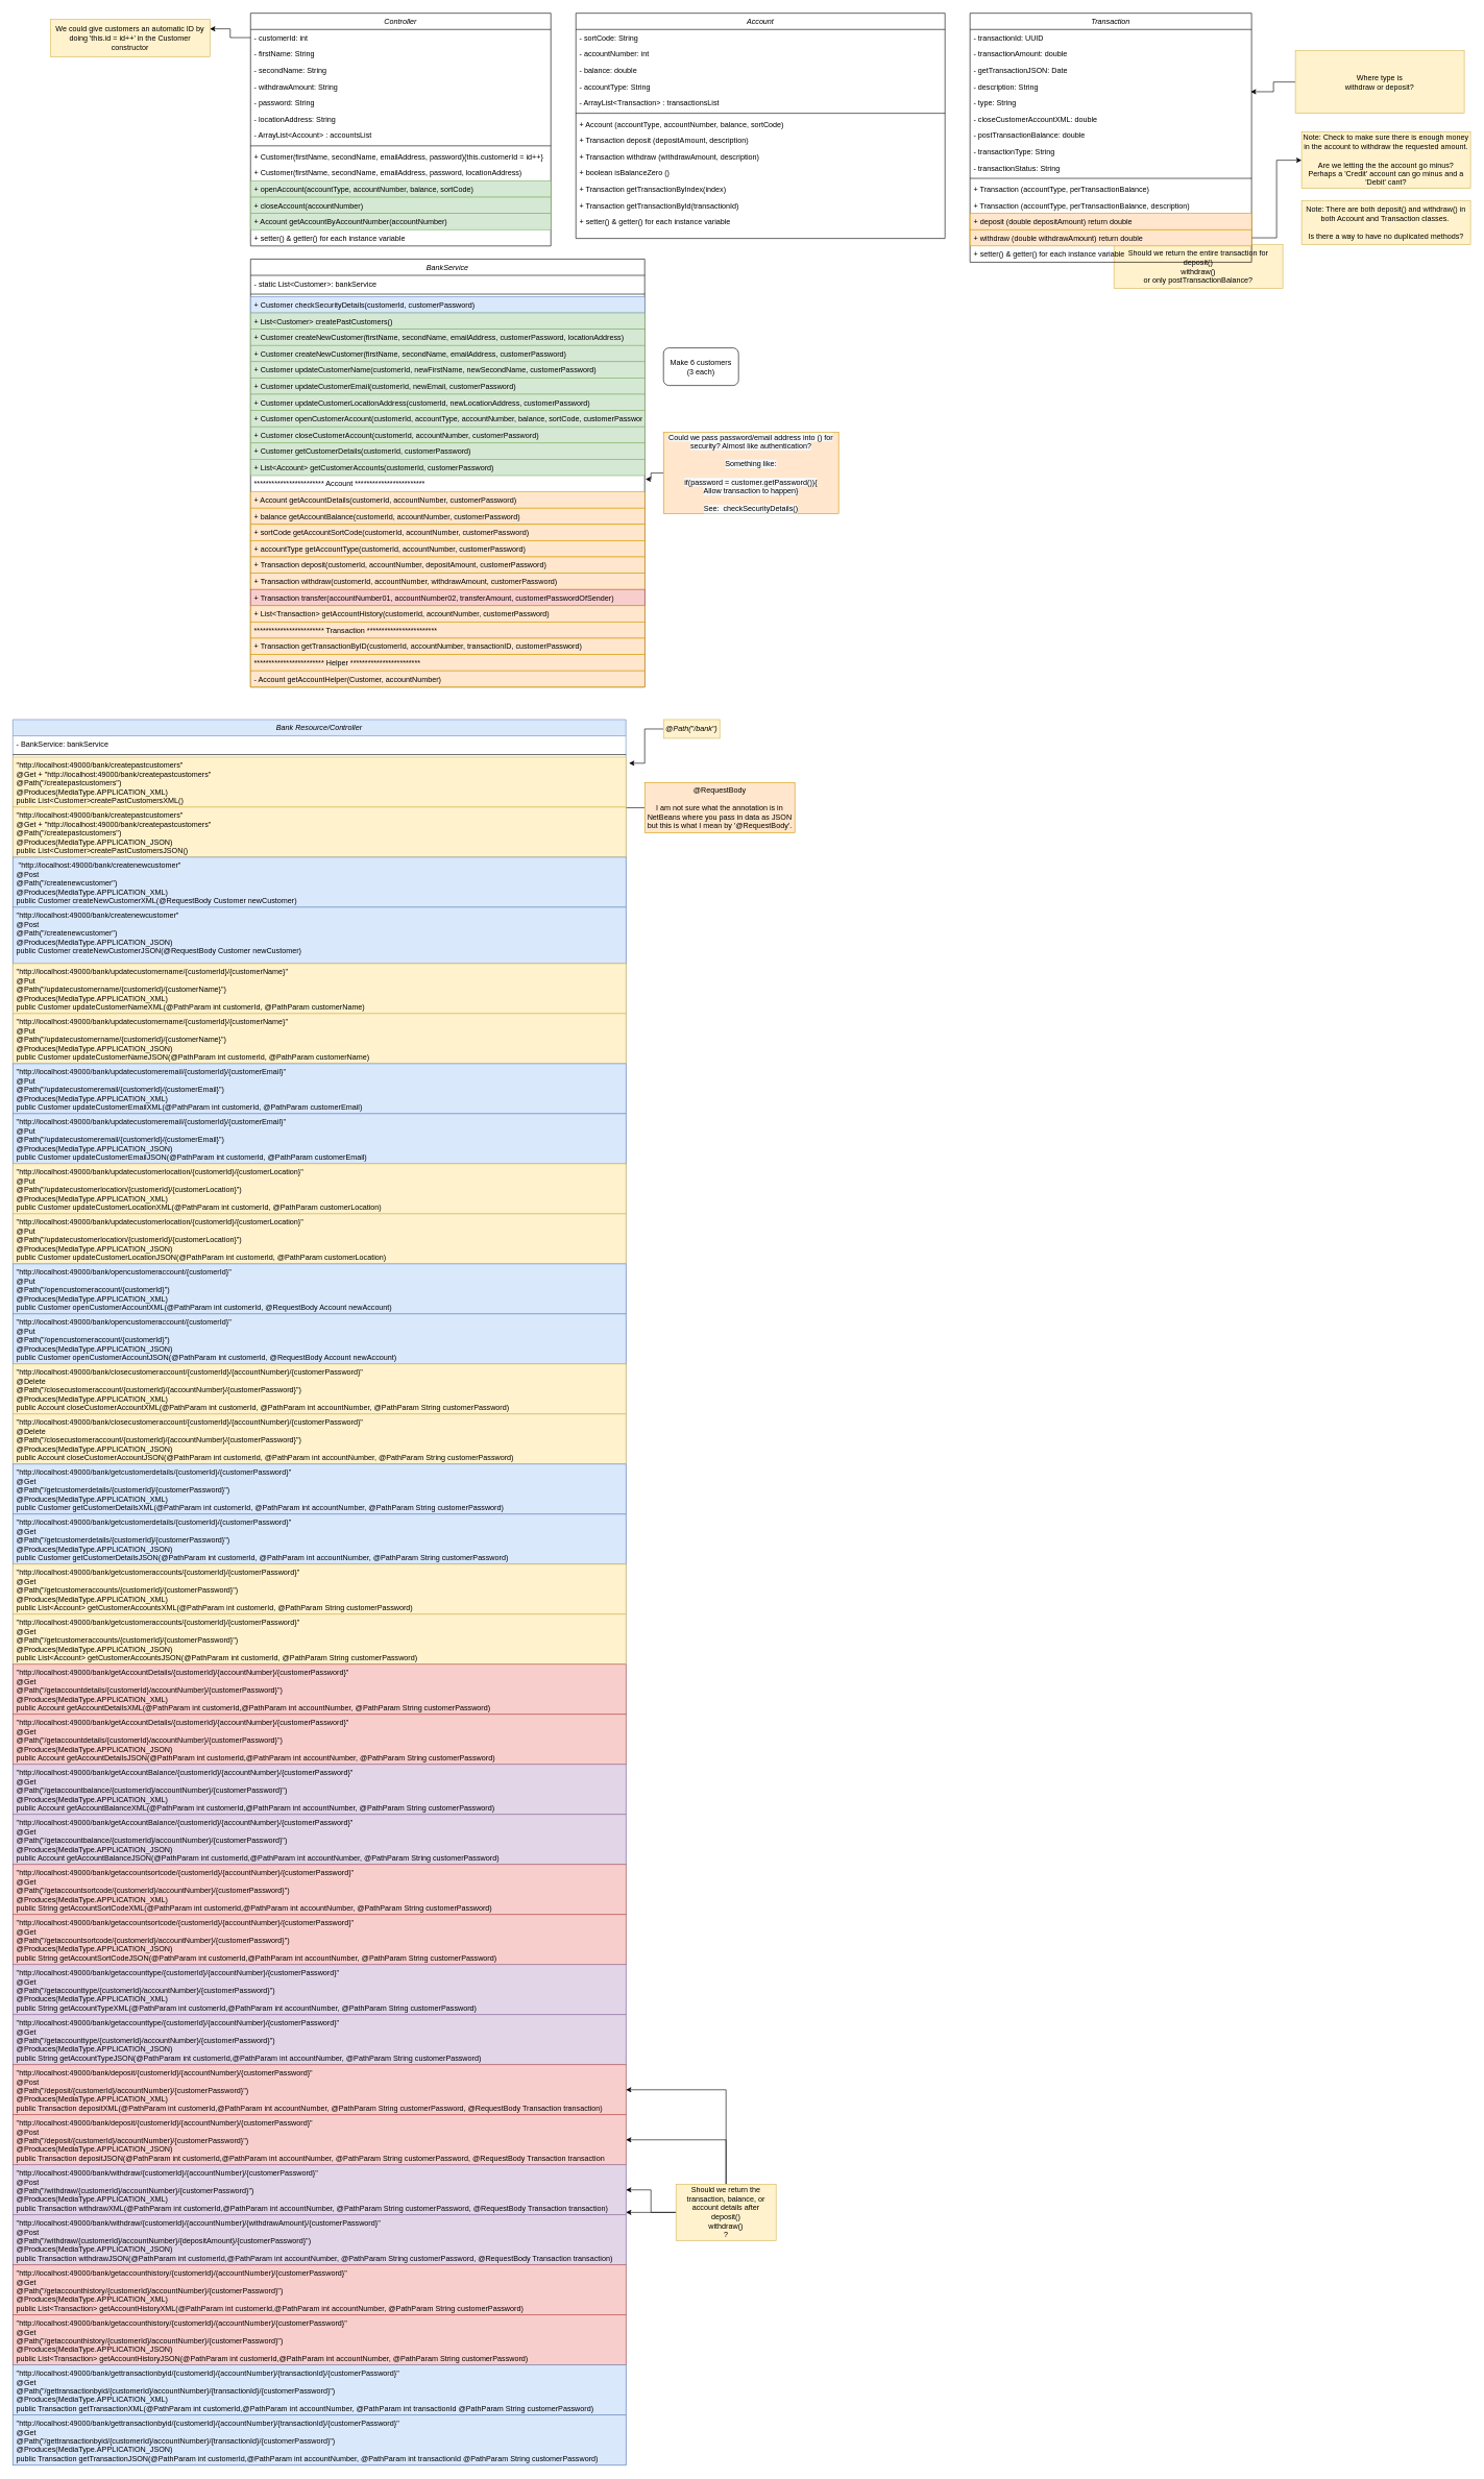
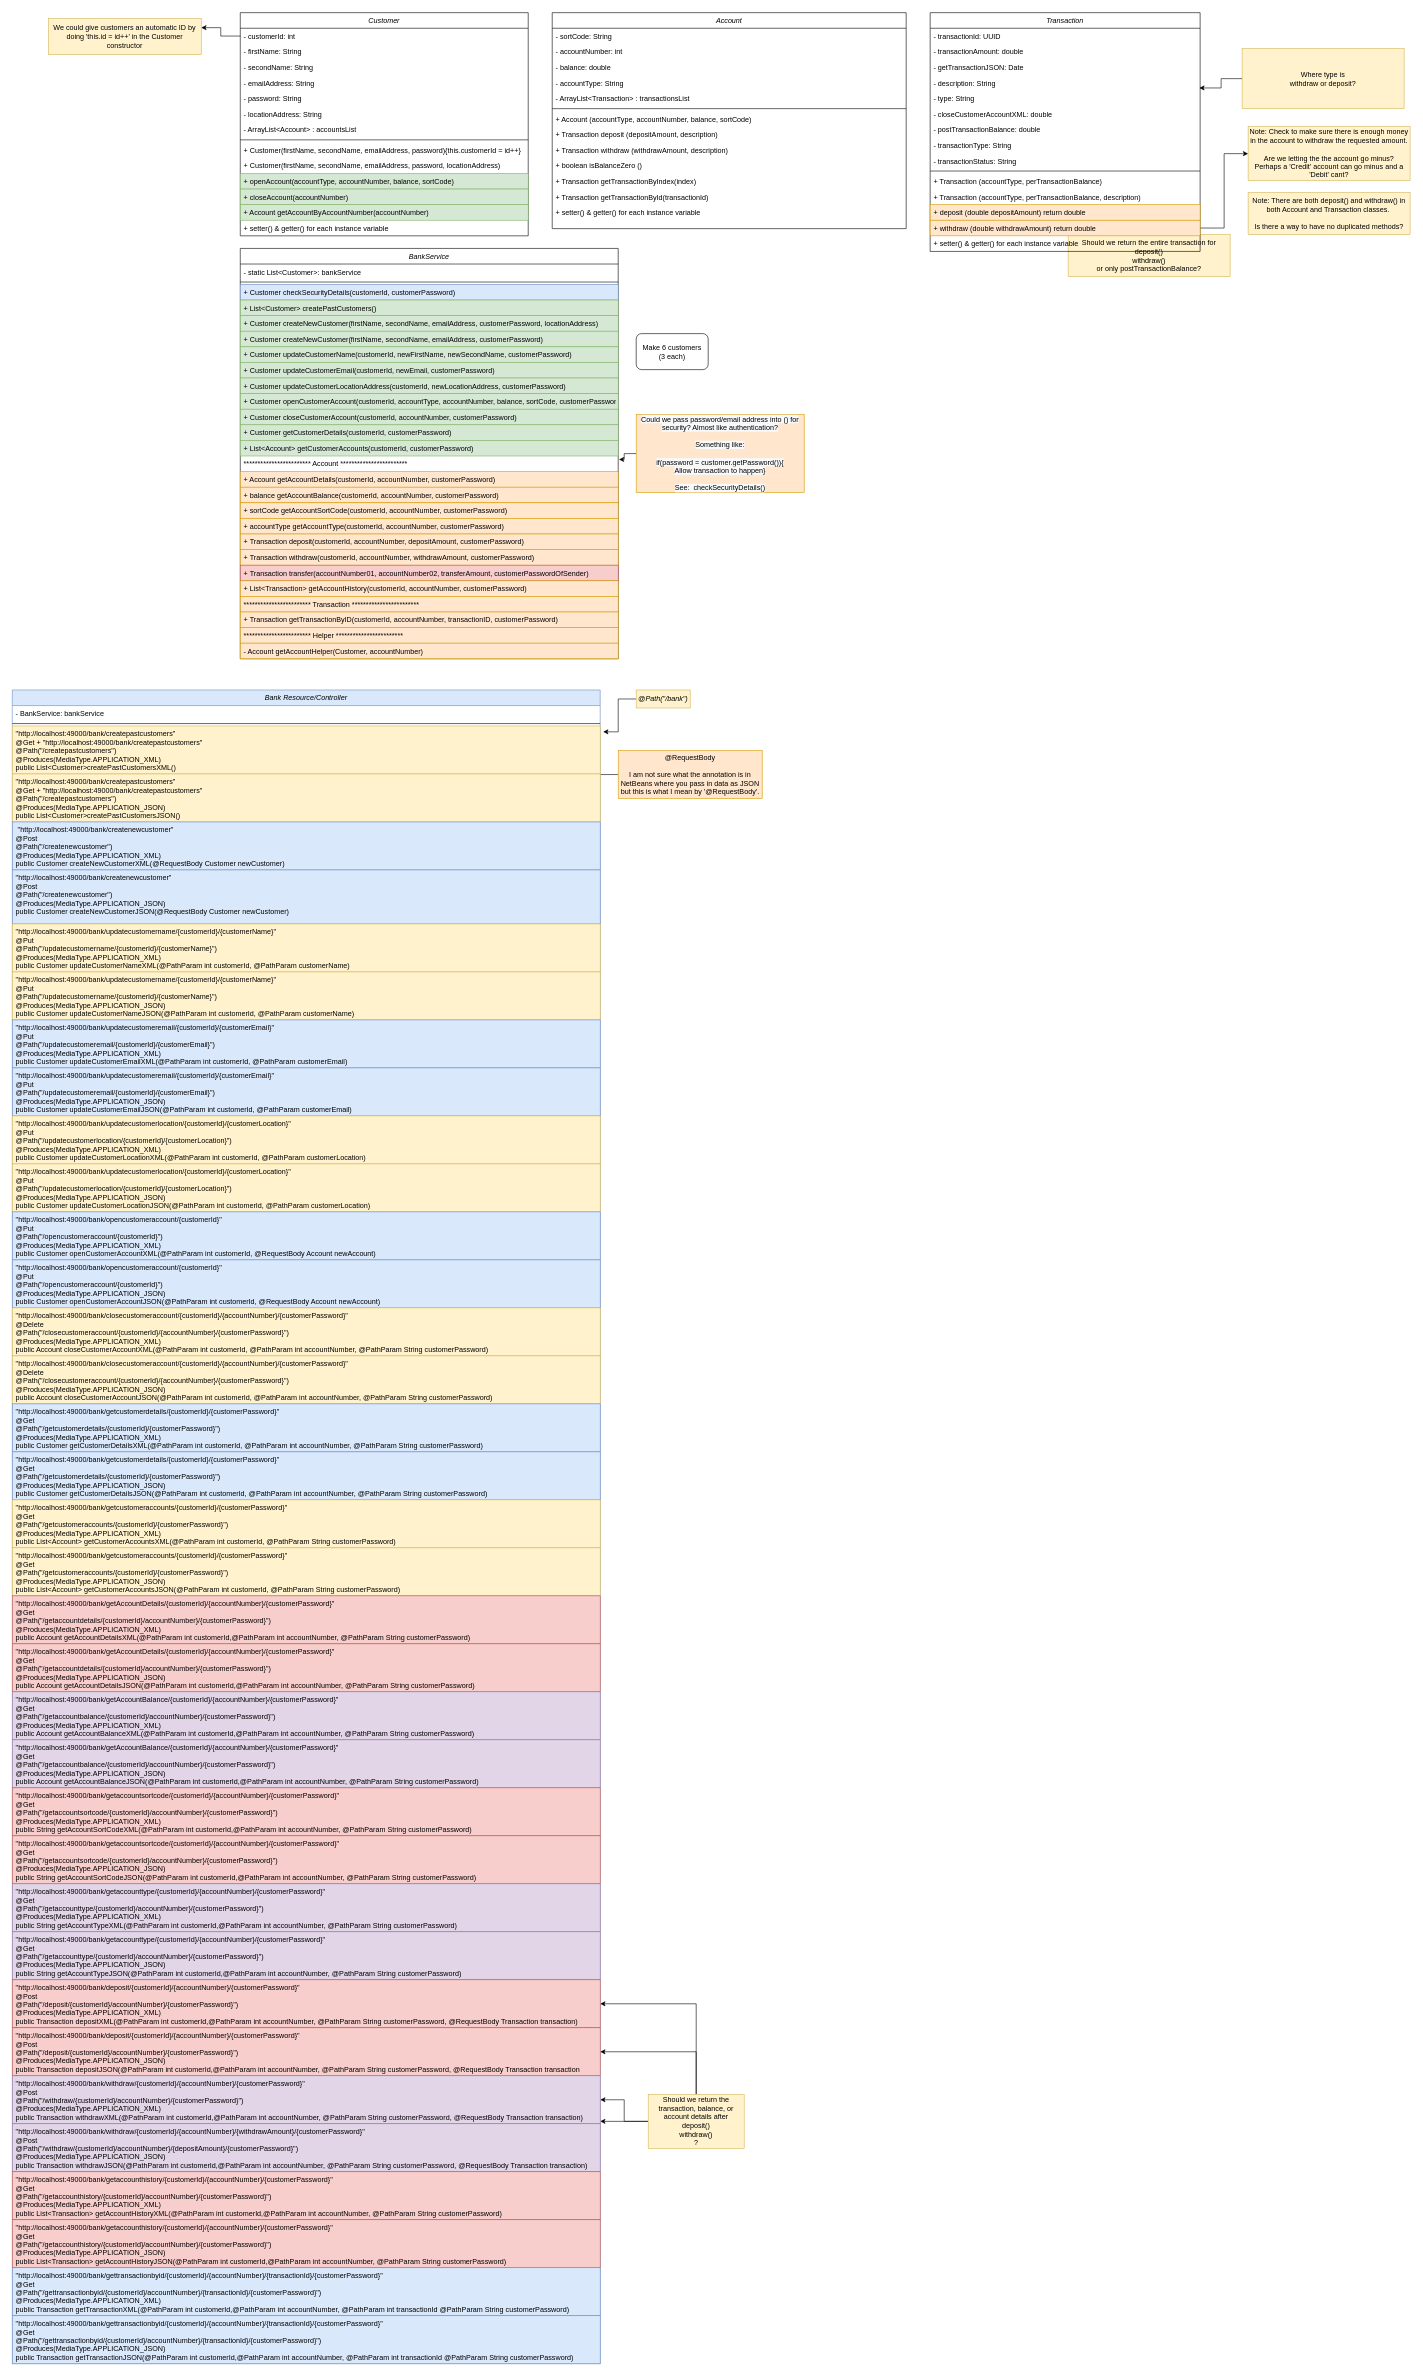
- <mxCell id="2" value="Controller" style="swimlane;fontStyle=2;align=center;verticalAlign=top;childLayout=stackLayout;horizontal=1;startSize=26;horizontalStack=0;resizeParent=1;resizeLast=0;collapsible=1;marginBottom=0;rounded=0;shadow=0;strokeWidth=1;" parent="1" vertex="1"><mxGeometry x="400" y="20" width="480" height="372" as="geometry"><mxRectangle x="230" y="140" width="160" height="26" as="alternateBounds" /></mxGeometry></mxCell>
+ <mxCell id="2" value="Customer" style="swimlane;fontStyle=2;align=center;verticalAlign=top;childLayout=stackLayout;horizontal=1;startSize=26;horizontalStack=0;resizeParent=1;resizeLast=0;collapsible=1;marginBottom=0;rounded=0;shadow=0;strokeWidth=1;" parent="1" vertex="1"><mxGeometry x="400" y="20" width="480" height="372" as="geometry"><mxRectangle x="230" y="140" width="160" height="26" as="alternateBounds" /></mxGeometry></mxCell>
- <mxCell id="6" value="- withdrawAmount: String" style="text;align=left;verticalAlign=top;spacingLeft=4;spacingRight=4;overflow=hidden;rotatable=0;points=[[0,0.5],[1,0.5]];portConstraint=eastwest;rounded=0;shadow=0;html=0;" parent="2" vertex="1"><mxGeometry y="104" width="480" height="26" as="geometry" /></mxCell>
+ <mxCell id="6" value="- emailAddress: String" style="text;align=left;verticalAlign=top;spacingLeft=4;spacingRight=4;overflow=hidden;rotatable=0;points=[[0,0.5],[1,0.5]];portConstraint=eastwest;rounded=0;shadow=0;html=0;" parent="2" vertex="1"><mxGeometry y="104" width="480" height="26" as="geometry" /></mxCell>
